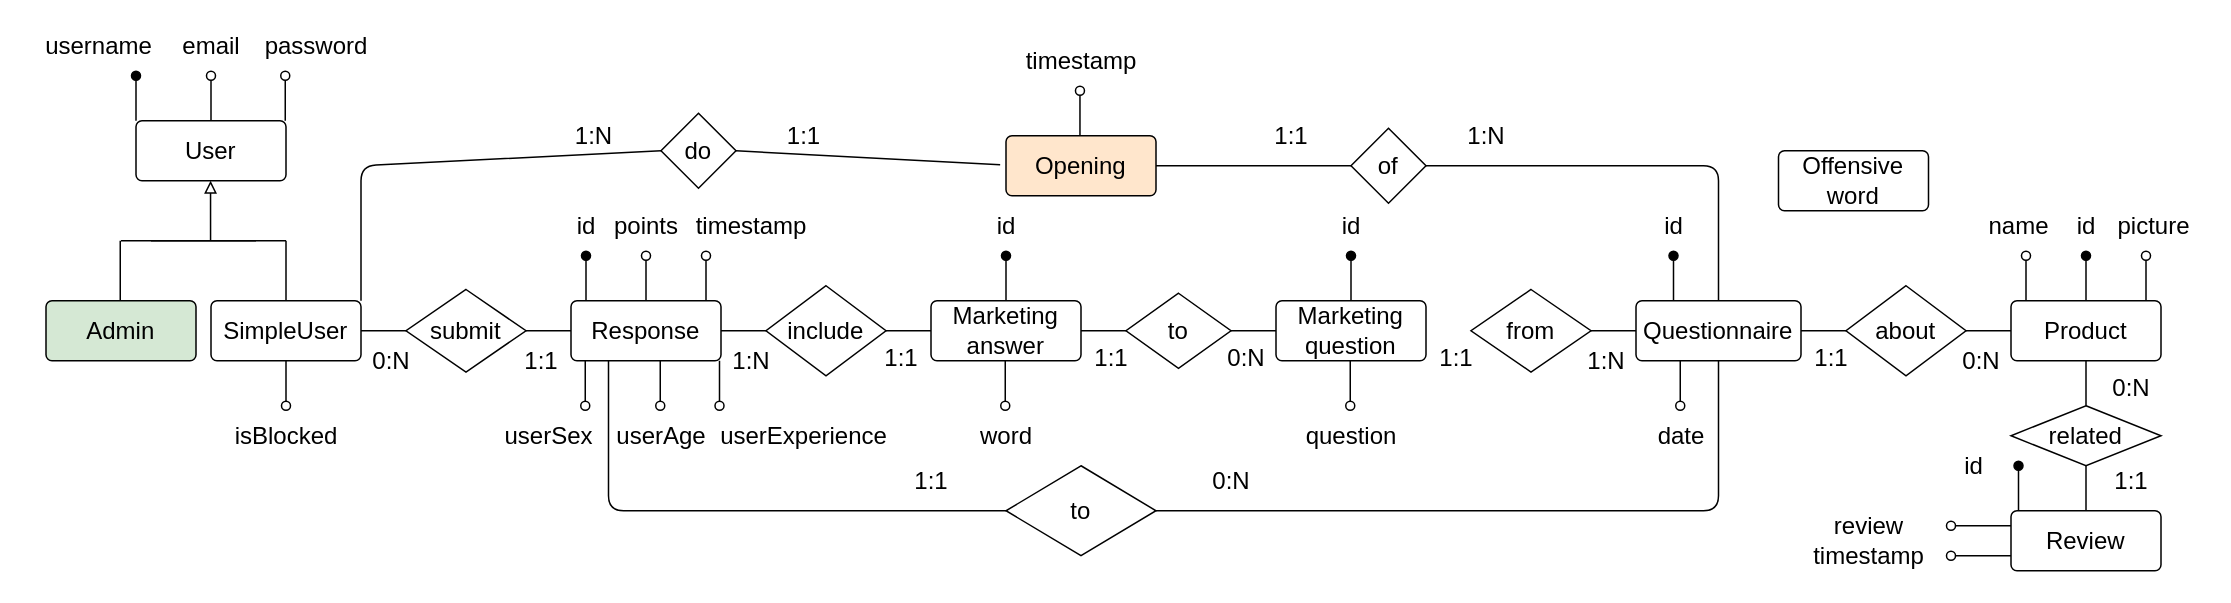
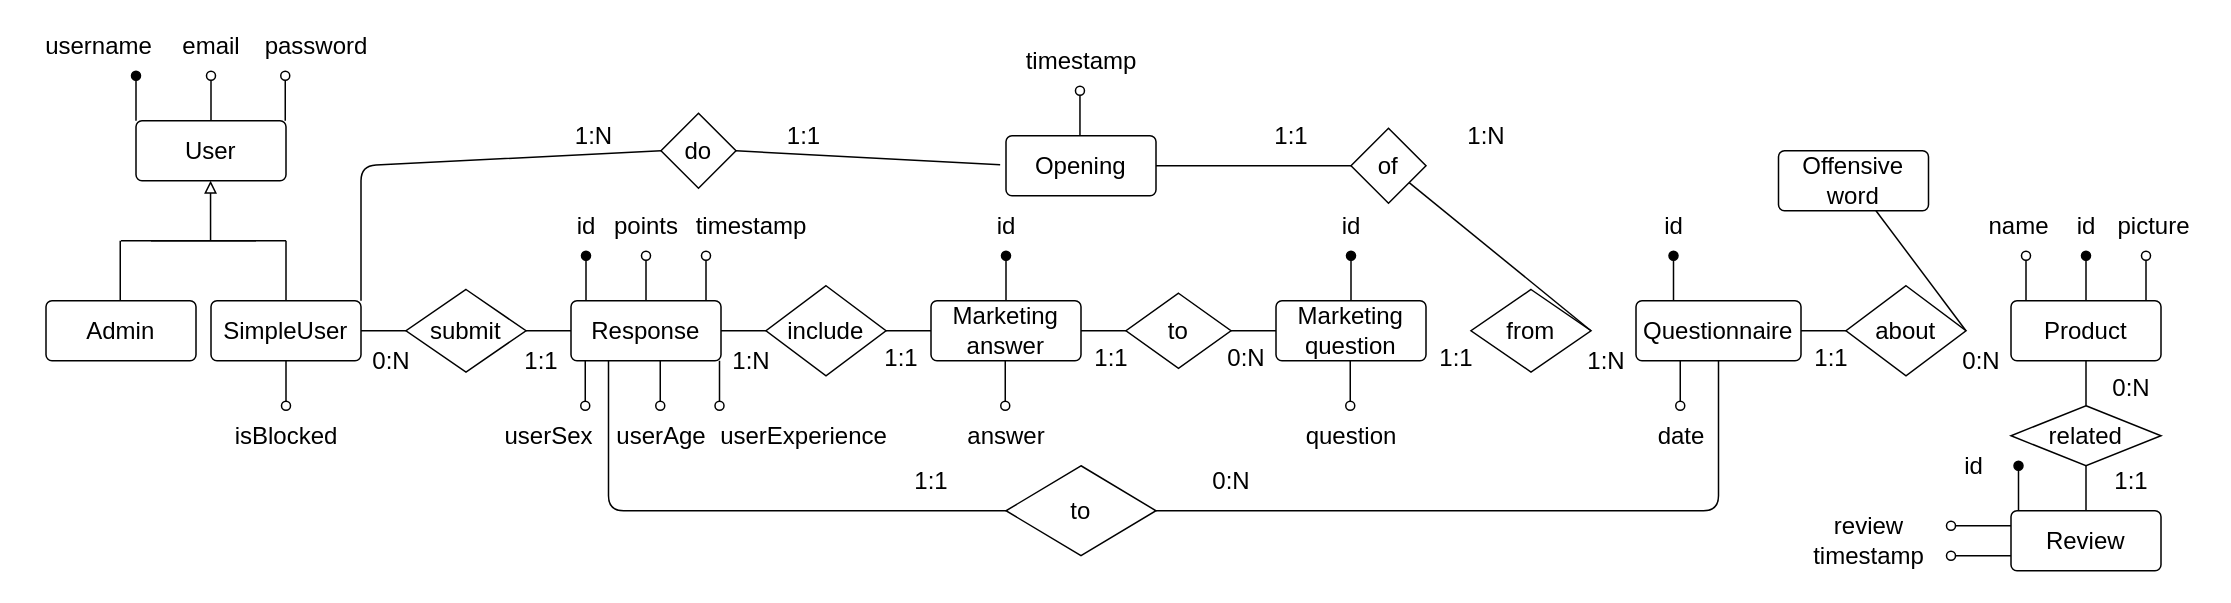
- <mxCell id="100" value="Opening" style="rounded=1;arcSize=10;whiteSpace=wrap;html=1;align=center;fontSize=16;fillColor=#ffe6cc;" vertex="1" parent="1"><mxGeometry x="670" y="90" width="100" height="40" as="geometry" /></mxCell>
+ <mxCell id="100" value="Opening" style="rounded=1;arcSize=10;whiteSpace=wrap;html=1;align=center;fontSize=16;" vertex="1" parent="1"><mxGeometry x="670" y="90" width="100" height="40" as="geometry" /></mxCell>
- <mxCell id="23" value="" style="endArrow=none;html=1;exitX=1;exitY=0.5;exitDx=0;exitDy=0;entryX=0.5;entryY=0;entryDx=0;entryDy=0;startArrow=none;" parent="1" source="101" target="12" edge="1"><mxGeometry width="50" height="50" relative="1" as="geometry"><mxPoint x="770" y="110" as="sourcePoint" /><mxPoint x="1010" y="20" as="targetPoint" /><Array as="points"><mxPoint x="1145" y="110" /></Array></mxGeometry></mxCell>
- <mxCell id="8" value="Admin" style="rounded=1;arcSize=10;whiteSpace=wrap;html=1;align=center;fontSize=16;fillColor=#d5e8d4;" parent="1" vertex="1"><mxGeometry x="30" y="200" width="100" height="40" as="geometry" /></mxCell>
+ <mxCell id="8" value="Admin" style="rounded=1;arcSize=10;whiteSpace=wrap;html=1;align=center;fontSize=16;" parent="1" vertex="1"><mxGeometry x="30" y="200" width="100" height="40" as="geometry" /></mxCell>
- <mxCell id="30" value="" style="endArrow=none;html=1;fontSize=16;entryX=0;entryY=0.5;entryDx=0;entryDy=0;exitX=1;exitY=0.5;exitDx=0;exitDy=0;" parent="1" source="21" target="12" edge="1"><mxGeometry width="50" height="50" relative="1" as="geometry"><mxPoint x="1060" y="340" as="sourcePoint" /><mxPoint x="1110" y="290" as="targetPoint" /></mxGeometry></mxCell>
+ <mxCell id="30" value="" style="endArrow=none;html=1;fontSize=16;exitX=1;exitY=0.5;exitDx=0;exitDy=0;" parent="1" source="21" target="101" edge="1"><mxGeometry width="50" height="50" relative="1" as="geometry"><mxPoint x="1060" y="340" as="sourcePoint" /><mxPoint x="1110" y="290" as="targetPoint" /></mxGeometry></mxCell>
- <mxCell id="32" value="" style="endArrow=none;html=1;fontSize=16;entryX=0;entryY=0.5;entryDx=0;entryDy=0;exitX=1;exitY=0.5;exitDx=0;exitDy=0;" parent="1" source="20" target="15" edge="1"><mxGeometry width="50" height="50" relative="1" as="geometry"><mxPoint x="1280" y="310" as="sourcePoint" /><mxPoint x="1330" y="260" as="targetPoint" /></mxGeometry></mxCell>
+ <mxCell id="32" value="" style="endArrow=none;html=1;fontSize=16;exitX=1;exitY=0.5;exitDx=0;exitDy=0;" parent="1" source="20" target="22" edge="1"><mxGeometry width="50" height="50" relative="1" as="geometry"><mxPoint x="1280" y="310" as="sourcePoint" /><mxPoint x="1330" y="260" as="targetPoint" /></mxGeometry></mxCell>
- <mxCell id="78" value="word" style="text;html=1;align=center;verticalAlign=middle;resizable=0;points=[];autosize=1;strokeColor=none;fontSize=16;" parent="1" vertex="1"><mxGeometry x="635" y="280" width="70" height="20" as="geometry" /></mxCell>
+ <mxCell id="78" value="answer" style="text;html=1;align=center;verticalAlign=middle;resizable=0;points=[];autosize=1;strokeColor=none;fontSize=16;" parent="1" vertex="1"><mxGeometry x="635" y="280" width="70" height="20" as="geometry" /></mxCell>
